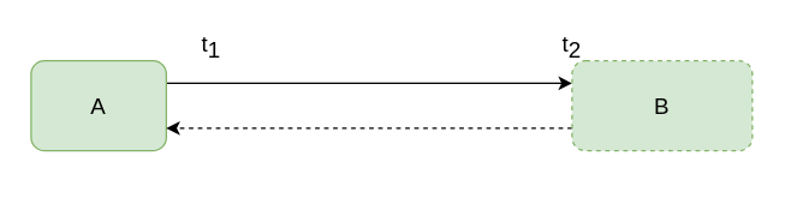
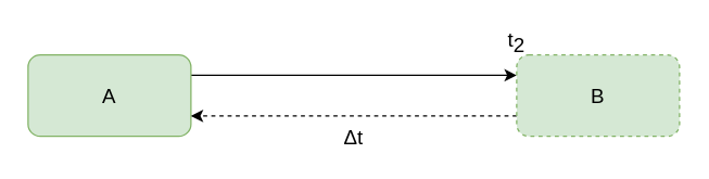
- <mxCell id="6" value="t&lt;sub style=&quot;font-size: 15px;&quot;&gt;1&lt;/sub&gt;" style="text;html=1;strokeColor=none;fillColor=none;align=center;verticalAlign=middle;whiteSpace=wrap;rounded=0;shadow=0;glass=0;sketch=0;fontSize=15;" vertex="1" parent="1"><mxGeometry x="120" y="20" width="40" height="20" as="geometry" /></mxCell>
- <mxCell id="3" value="A" style="rounded=1;whiteSpace=wrap;html=1;shadow=0;glass=0;sketch=0;fontSize=15;align=center;verticalAlign=middle;fillColor=#d5e8d4;strokeColor=#82b366;" vertex="1" parent="1"><mxGeometry x="20" y="40" width="90" height="60" as="geometry" /></mxCell>
+ <mxCell id="3" value="A" style="rounded=1;whiteSpace=wrap;html=1;shadow=0;glass=0;sketch=0;fontSize=15;align=center;verticalAlign=middle;fillColor=#d5e8d4;strokeColor=#82b366;" vertex="1" parent="1"><mxGeometry x="20" y="40" width="120" height="60" as="geometry" /></mxCell>
+ <mxCell id="8" value="Δt" style="text;html=1;strokeColor=none;fillColor=none;align=center;verticalAlign=middle;whiteSpace=wrap;rounded=0;shadow=0;glass=0;sketch=0;fontSize=15;" vertex="1" parent="1"><mxGeometry x="240" y="90" width="40" height="20" as="geometry" /></mxCell>
